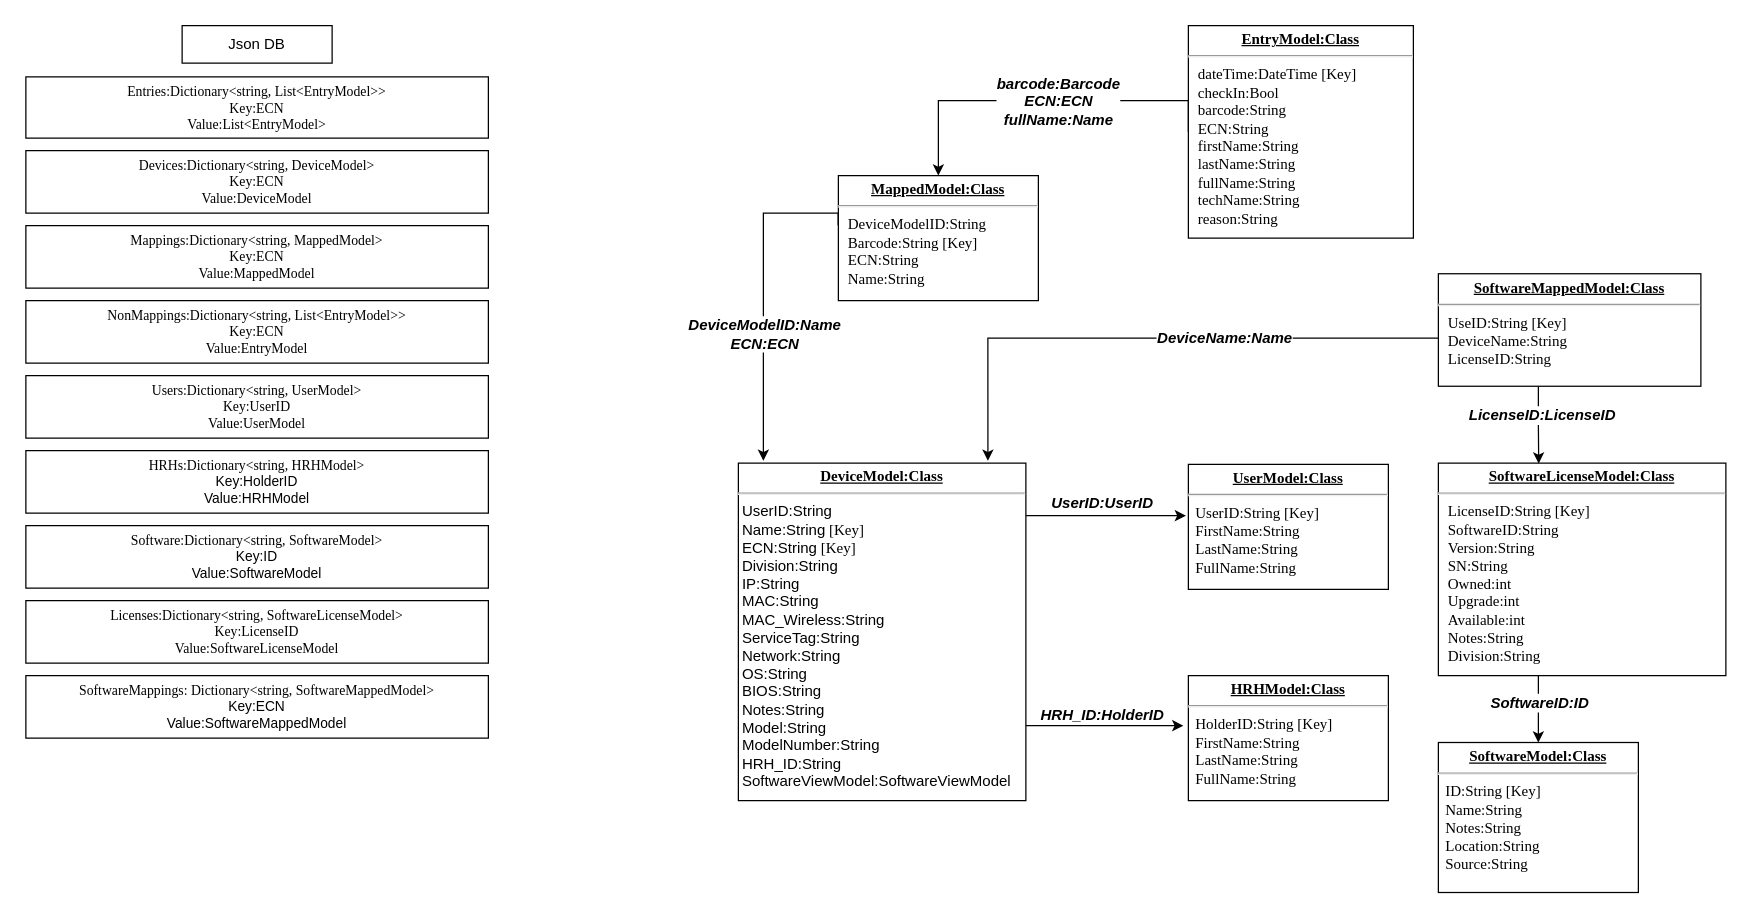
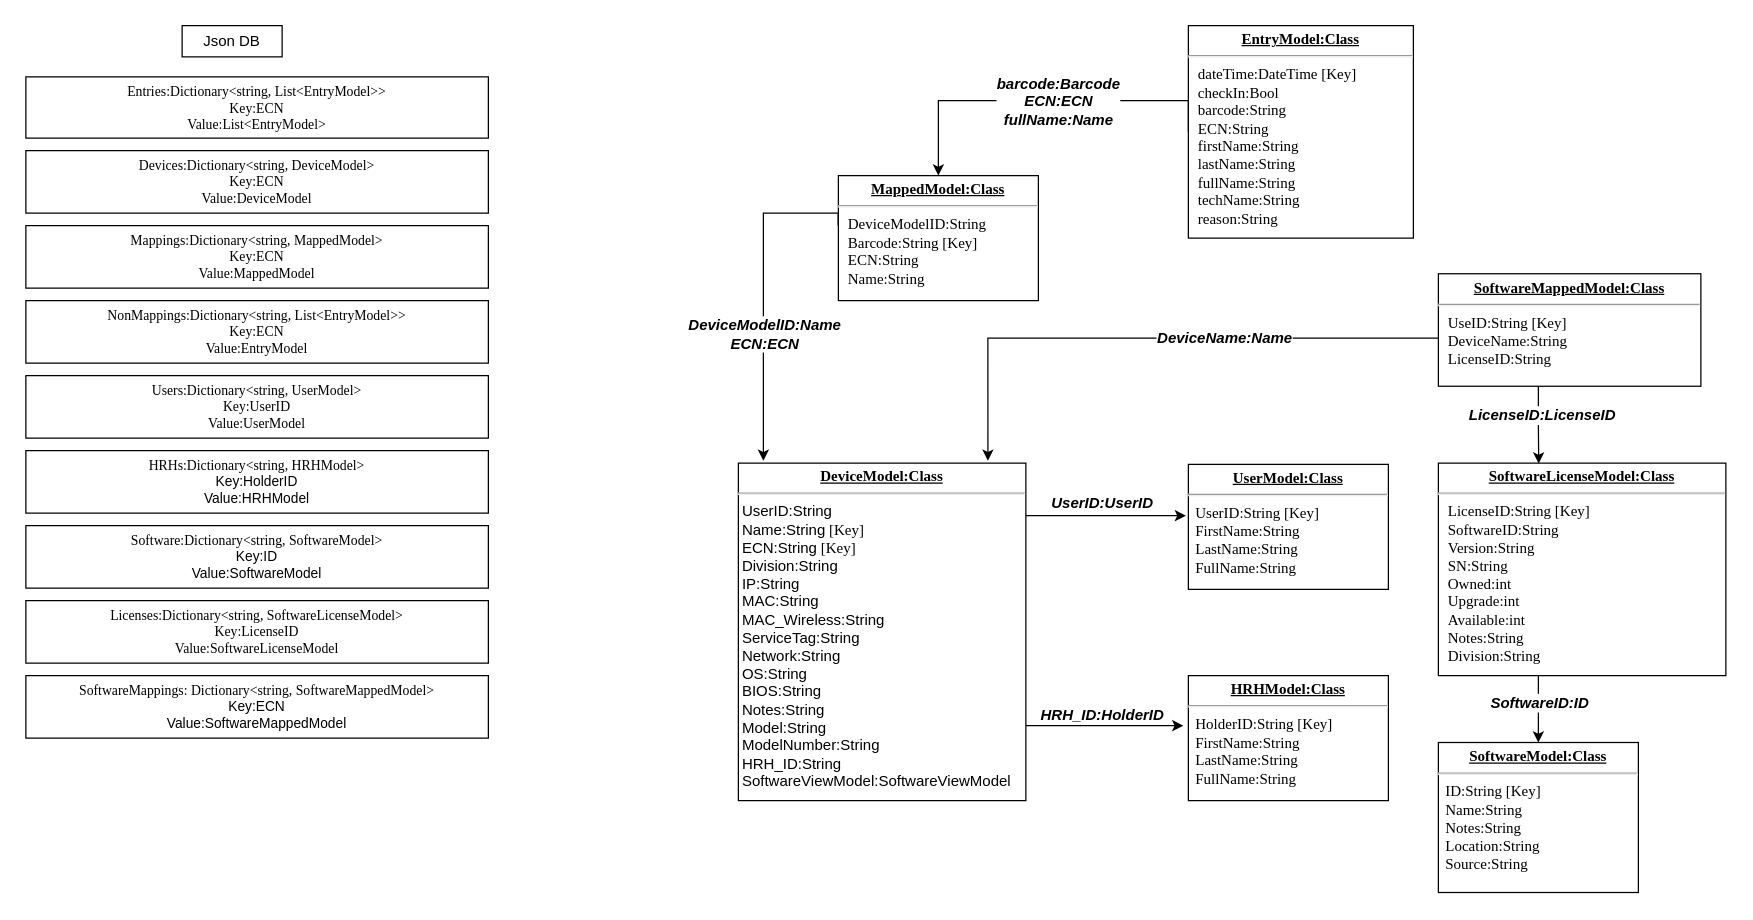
- <mxCell id="2" value="Json DB" style="rounded=0;whiteSpace=wrap;html=1;" vertex="1" parent="1"><mxGeometry x="145" y="20" width="120" height="30" as="geometry" /></mxCell>
+ <mxCell id="2" value="Json DB" style="rounded=0;whiteSpace=wrap;html=1;" vertex="1" parent="1"><mxGeometry x="145" y="20" width="80" height="25" as="geometry" /></mxCell>
